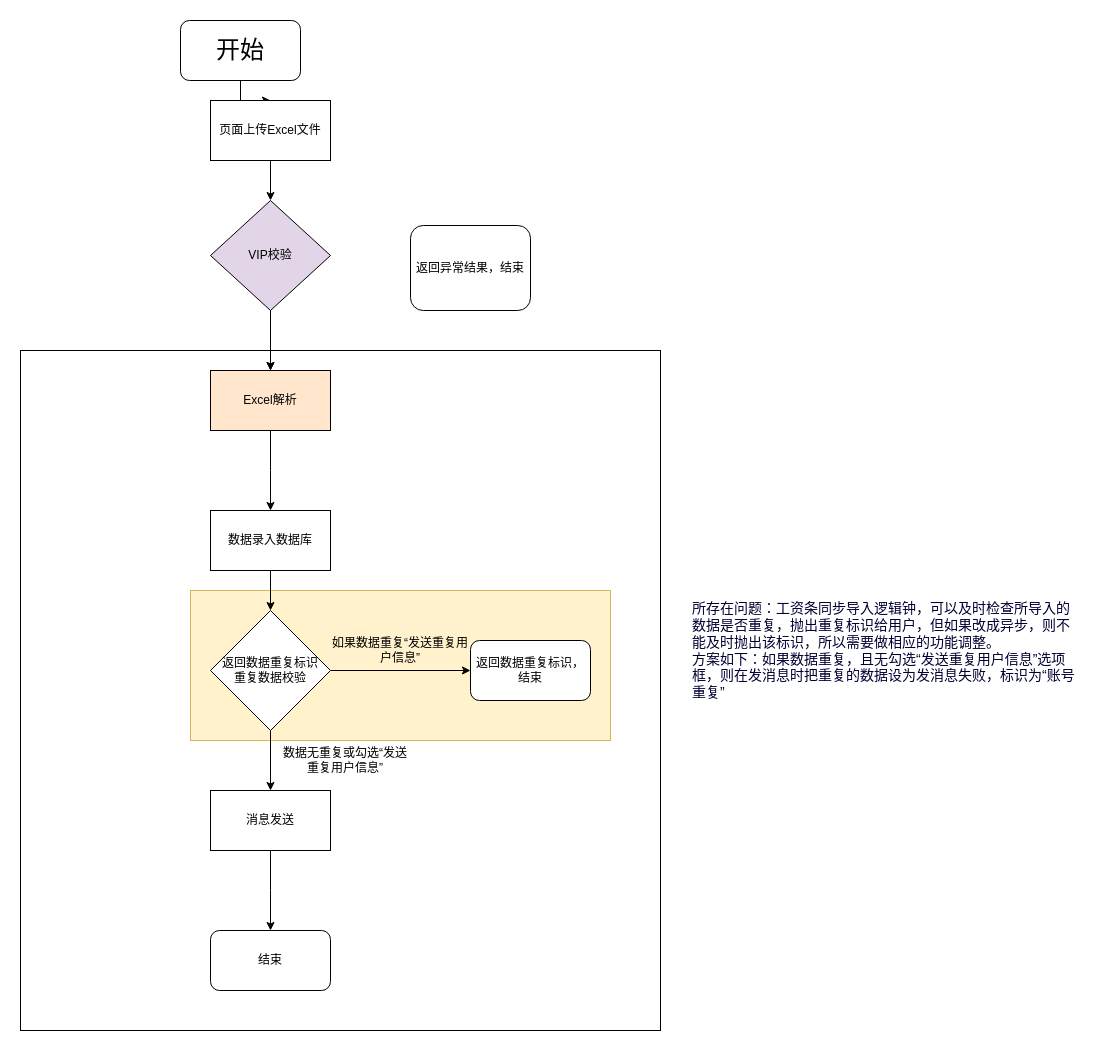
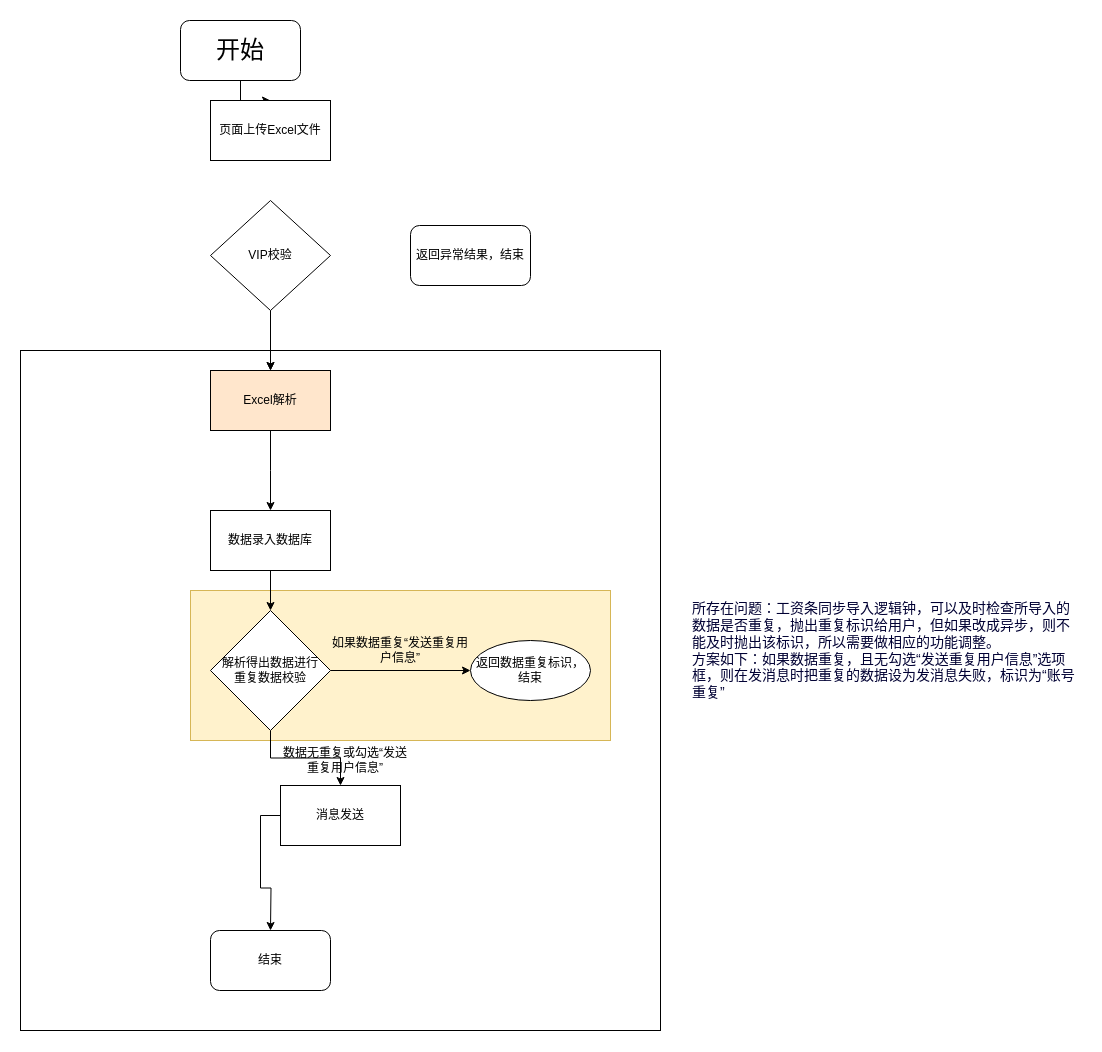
- <mxCell id="6" value="" style="edgeStyle=orthogonalEdgeStyle;rounded=0;orthogonalLoop=1;jettySize=auto;html=1;entryX=0.5;entryY=0;entryDx=0;entryDy=0;" edge="1" parent="1" source="7" target="10"><mxGeometry relative="1" as="geometry"><mxPoint x="270" y="210" as="targetPoint" /></mxGeometry></mxCell>
- <mxCell id="10" value="VIP校验" style="rhombus;whiteSpace=wrap;html=1;fillColor=#e1d5e7;" vertex="1" parent="1"><mxGeometry x="210" y="200" width="120" height="110" as="geometry" /></mxCell>
+ <mxCell id="10" value="VIP校验" style="rhombus;whiteSpace=wrap;html=1;" vertex="1" parent="1"><mxGeometry x="210" y="200" width="120" height="110" as="geometry" /></mxCell>
- <mxCell id="11" value="返回异常结果，结束" style="rounded=1;whiteSpace=wrap;html=1;" vertex="1" parent="1"><mxGeometry x="410" y="225" width="120" height="85" as="geometry" /></mxCell>
+ <mxCell id="11" value="返回异常结果，结束" style="rounded=1;whiteSpace=wrap;html=1;" vertex="1" parent="1"><mxGeometry x="410" y="225" width="120" height="60" as="geometry" /></mxCell>
- <mxCell id="18" value="返回数据重复标识&lt;br&gt;重复数据校验" style="rhombus;whiteSpace=wrap;html=1;" vertex="1" parent="1"><mxGeometry x="210" y="610" width="120" height="120" as="geometry" /></mxCell>
+ <mxCell id="18" value="解析得出数据进行&lt;br&gt;重复数据校验" style="rhombus;whiteSpace=wrap;html=1;" vertex="1" parent="1"><mxGeometry x="210" y="610" width="120" height="120" as="geometry" /></mxCell>
- <mxCell id="19" value="返回数据重复标识，结束" style="rounded=1;whiteSpace=wrap;html=1;" vertex="1" parent="1"><mxGeometry x="470" y="640" width="120" height="60" as="geometry" /></mxCell>
+ <mxCell id="19" value="返回数据重复标识，结束" style="ellipse;whiteSpace=wrap;html=1;" vertex="1" parent="1"><mxGeometry x="470" y="640" width="120" height="60" as="geometry" /></mxCell>
- <mxCell id="22" value="消息发送" style="rounded=0;whiteSpace=wrap;html=1;" vertex="1" parent="1"><mxGeometry x="210" y="790" width="120" height="60" as="geometry" /></mxCell>
+ <mxCell id="22" value="消息发送" style="rounded=0;whiteSpace=wrap;html=1;" vertex="1" parent="1"><mxGeometry x="280" y="785" width="120" height="60" as="geometry" /></mxCell>
